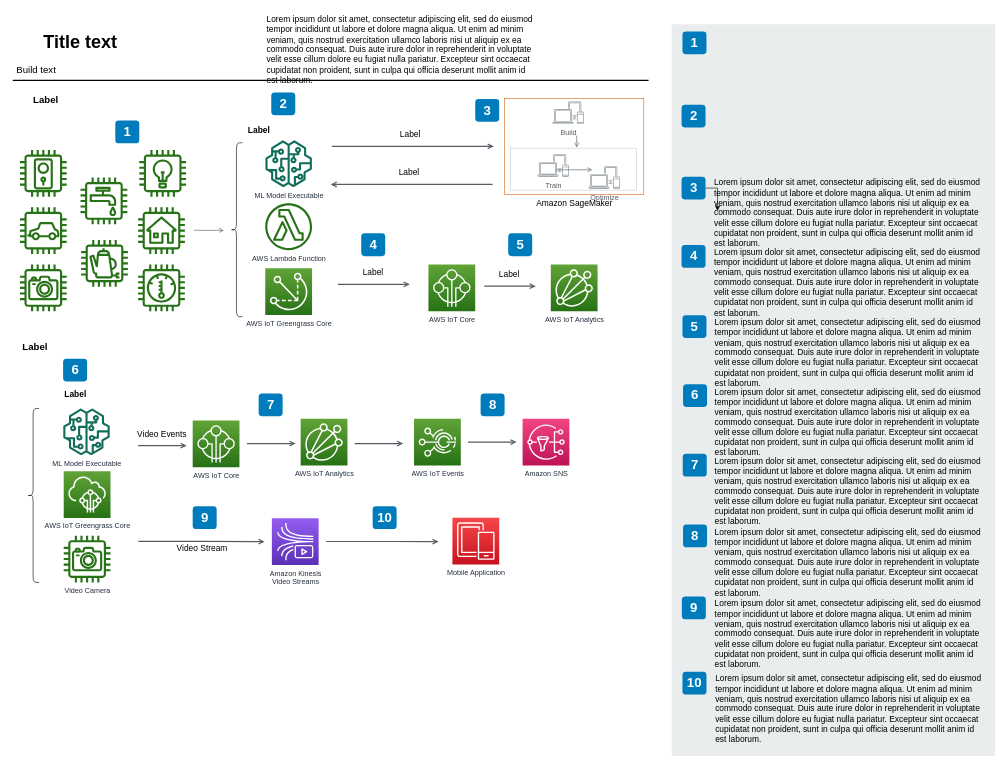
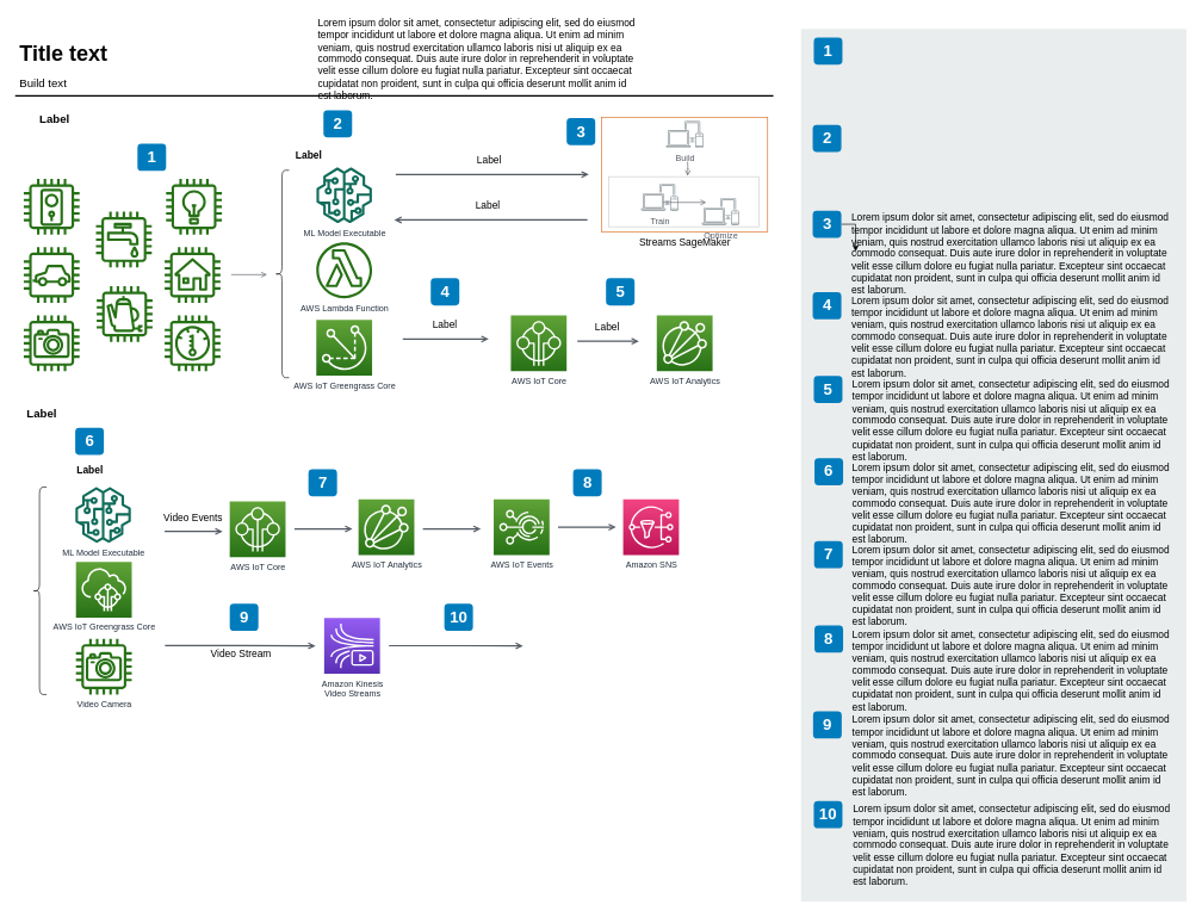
- <mxCell id="36" value="Title text" style="text;html=1;resizable=0;points=[];autosize=1;align=left;verticalAlign=top;spacingTop=-4;fontSize=30;fontStyle=1" parent="1" vertex="1"><mxGeometry x="69.5" y="48.5" width="130" height="40" as="geometry" /></mxCell>
+ <mxCell id="36" value="Title text" style="text;html=1;resizable=0;points=[];autosize=1;align=left;verticalAlign=top;spacingTop=-4;fontSize=30;fontStyle=1" parent="1" vertex="1"><mxGeometry x="24.5" y="53.5" width="130" height="40" as="geometry" /></mxCell>
- <mxCell id="56" value="Build" style="outlineConnect=0;gradientColor=none;fontColor=#545B64;strokeColor=none;fillColor=#879196;dashed=0;verticalLabelPosition=bottom;verticalAlign=top;align=center;html=1;fontSize=12;fontStyle=0;aspect=fixed;shape=mxgraph.aws4.illustration_devices;pointerEvents=1" parent="1" vertex="1"><mxGeometry x="920.5" y="168.5" width="52" height="38" as="geometry" /></mxCell>
+ <mxCell id="56" value="Build" style="outlineConnect=0;gradientColor=none;fontColor=#545B64;strokeColor=none;fillColor=#879196;dashed=0;verticalLabelPosition=bottom;verticalAlign=top;align=center;html=1;fontSize=12;fontStyle=0;aspect=fixed;shape=mxgraph.aws4.illustration_devices;pointerEvents=1" parent="1" vertex="1"><mxGeometry x="930.5" y="168.5" width="52" height="38" as="geometry" /></mxCell>
- <mxCell id="2" value="Amazon SageMaker" style="whiteSpace=wrap;html=1;fillColor=none;fontSize=14;fontColor=#000000;dashed=0;fontStyle=0;align=center;verticalAlign=top;strokeColor=#D86613;gradientColor=none;spacingLeft=0;labelPosition=center;verticalLabelPosition=bottom;" parent="1" vertex="1"><mxGeometry x="840.5" y="163.5" width="232" height="160" as="geometry" /></mxCell>
+ <mxCell id="2" value="Streams SageMaker" style="whiteSpace=wrap;html=1;fillColor=none;fontSize=14;fontColor=#000000;dashed=0;fontStyle=0;align=center;verticalAlign=top;strokeColor=#D86613;gradientColor=none;spacingLeft=0;labelPosition=center;verticalLabelPosition=bottom;" parent="1" vertex="1"><mxGeometry x="840.5" y="163.5" width="232" height="160" as="geometry" /></mxCell>
- <mxCell id="26" value="Mobile Application" style="outlineConnect=0;fontColor=#232F3E;gradientColor=#F54749;gradientDirection=north;fillColor=#C7131F;strokeColor=#ffffff;dashed=0;verticalLabelPosition=bottom;verticalAlign=top;align=center;html=1;fontSize=12;fontStyle=0;aspect=fixed;shape=mxgraph.aws4.resourceIcon;resIcon=mxgraph.aws4.mobile;" parent="1" vertex="1"><mxGeometry x="753.5" y="862.5" width="78" height="78" as="geometry" /></mxCell>
